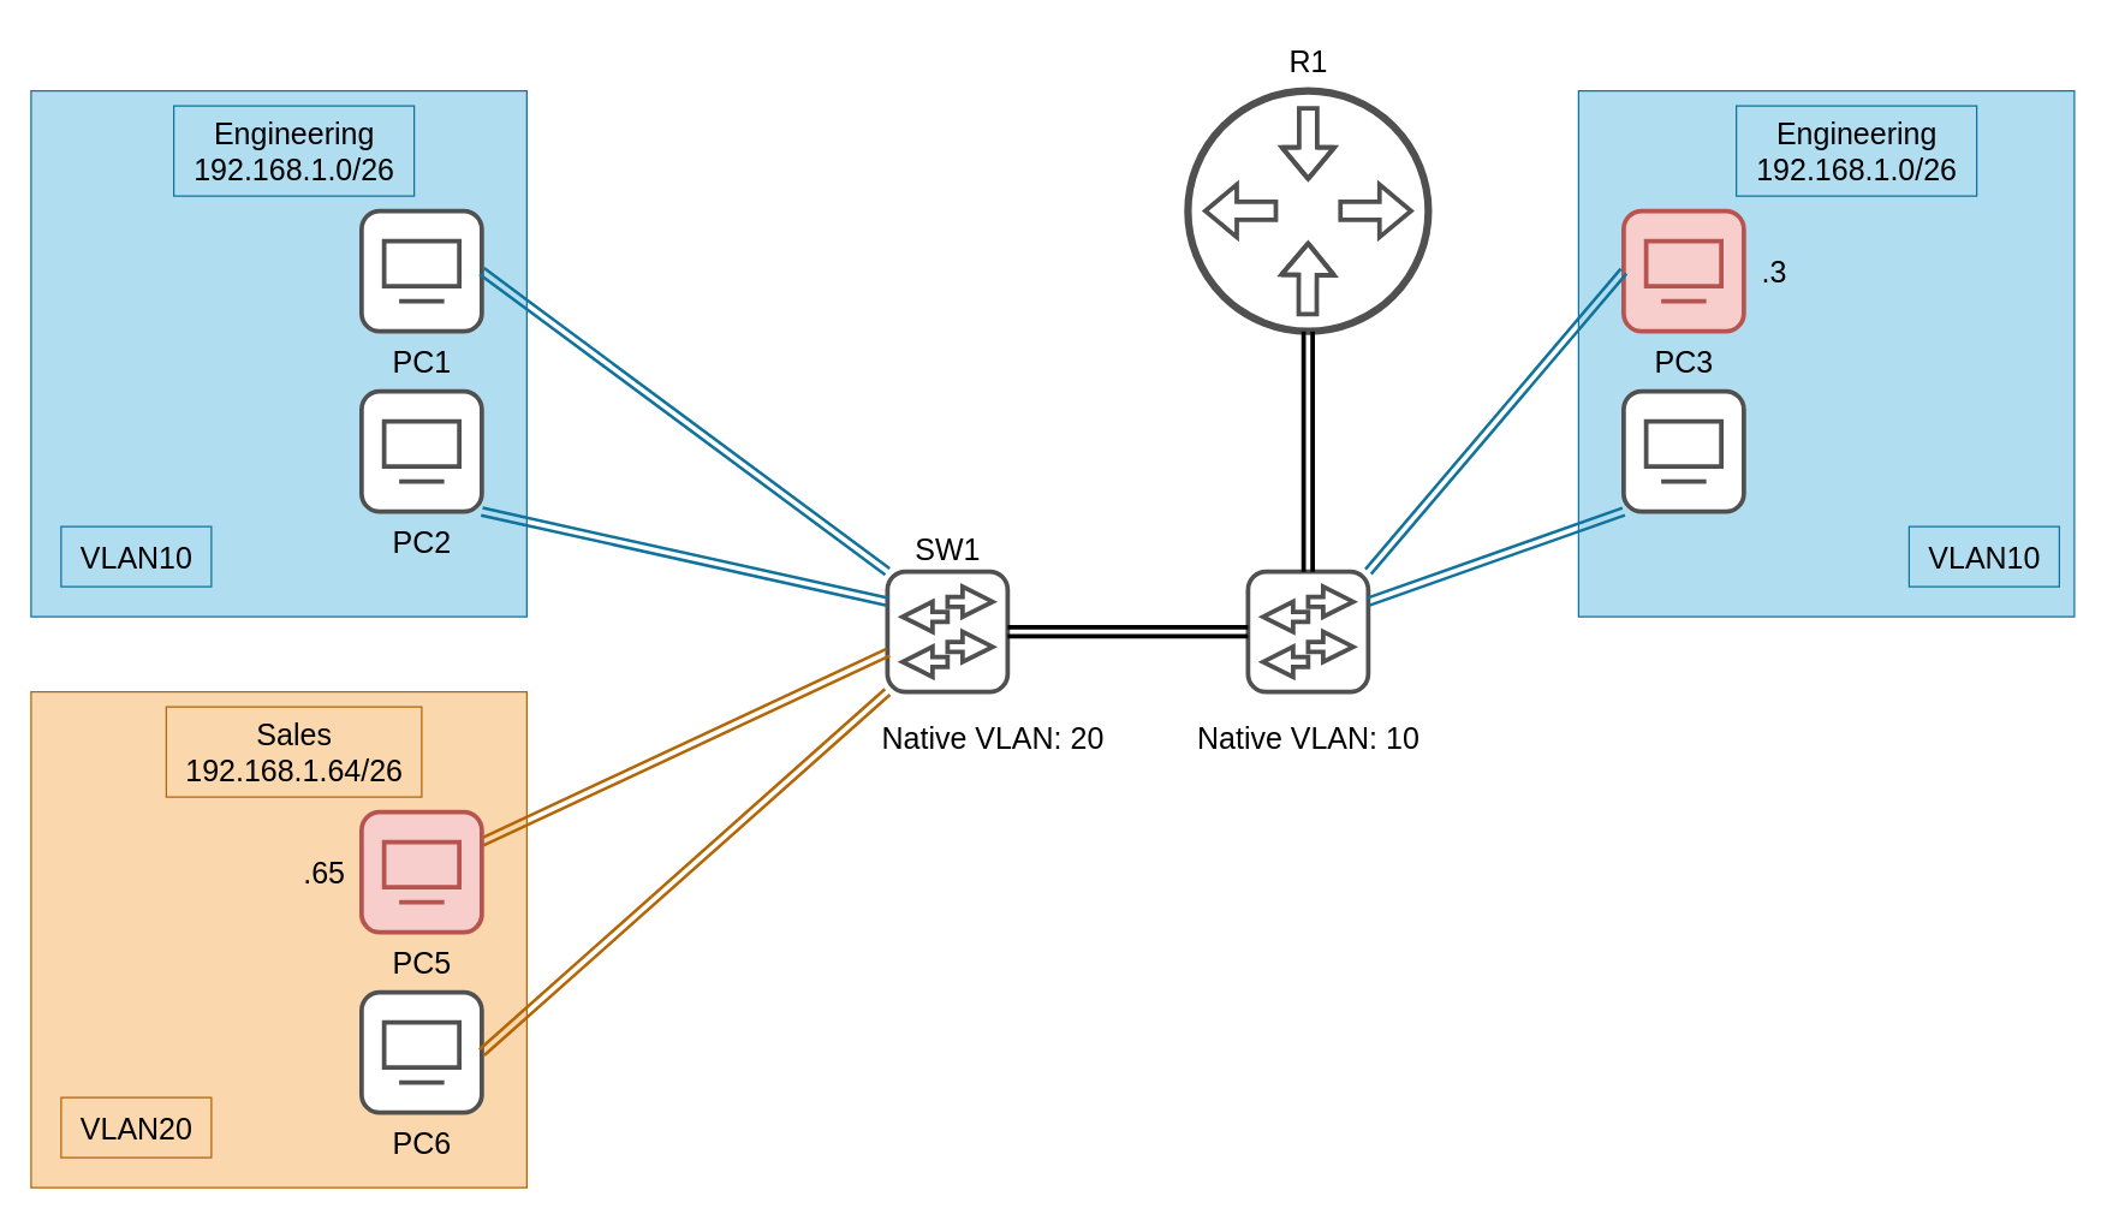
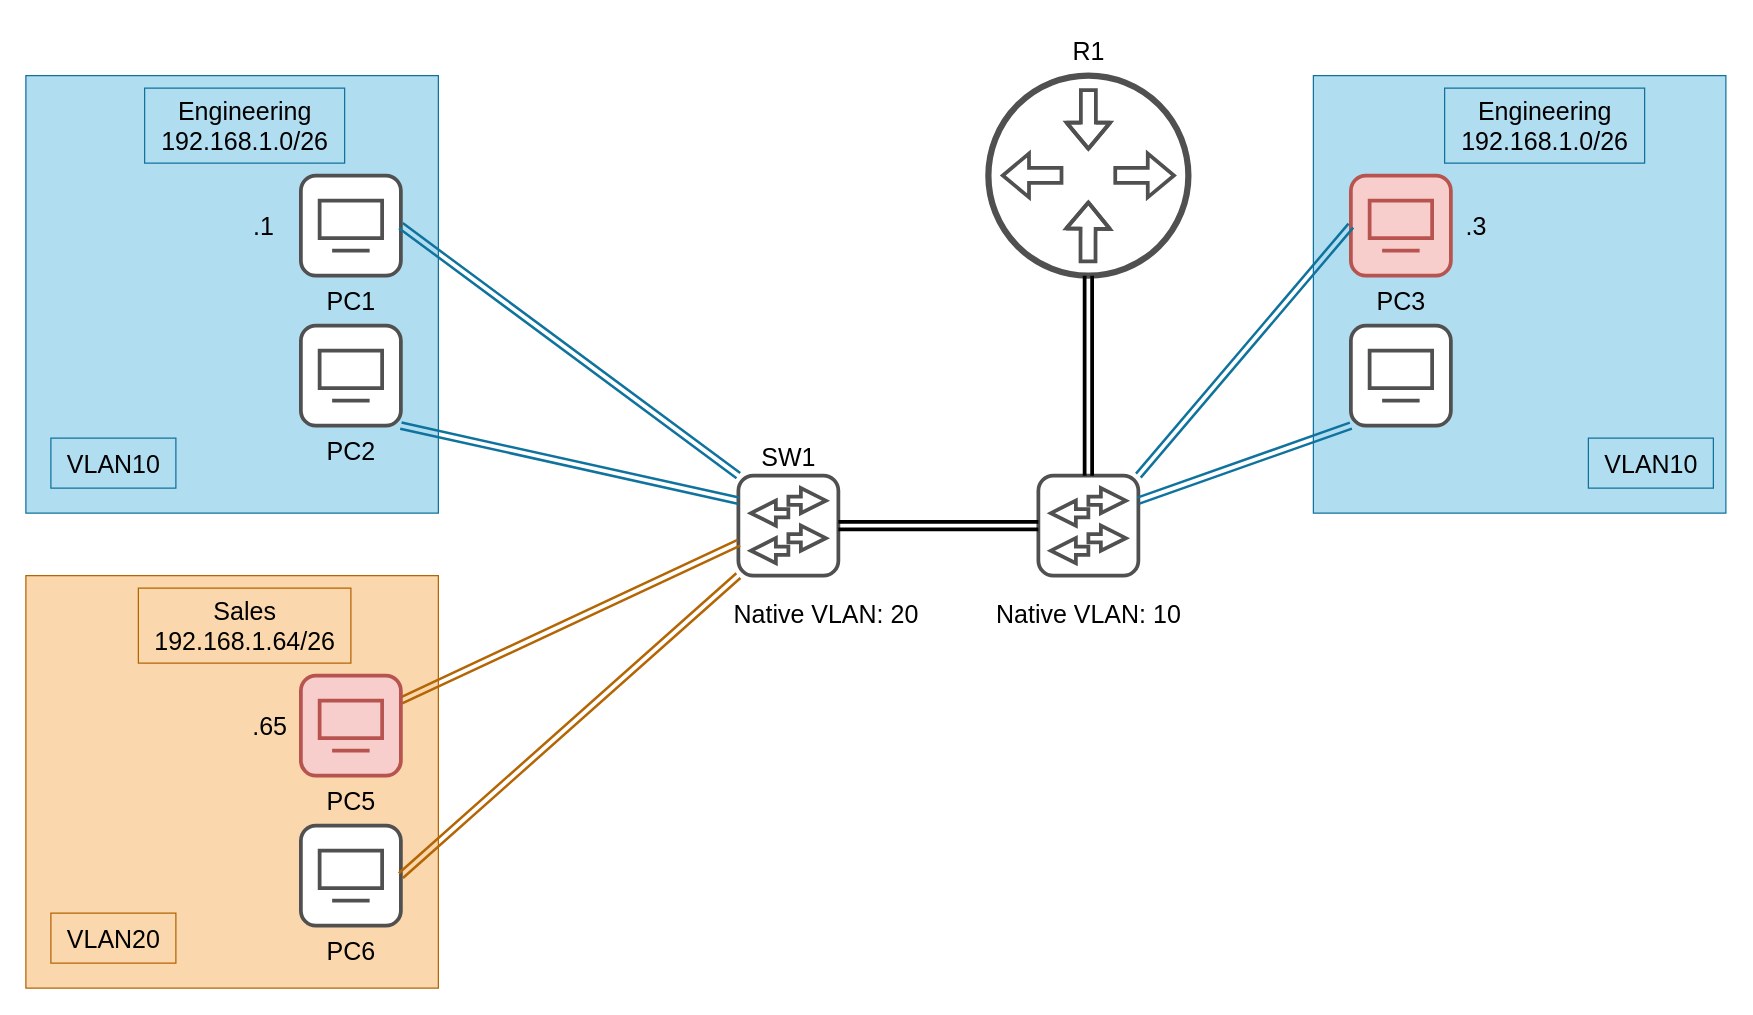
+ <mxCell id="19" value=".1" style="text;html=1;align=center;verticalAlign=middle;resizable=0;points=[];autosize=1;strokeColor=none;fillColor=none;fontSize=20;" vertex="1" parent="1"><mxGeometry x="190" y="160" width="40" height="40" as="geometry" /></mxCell>
